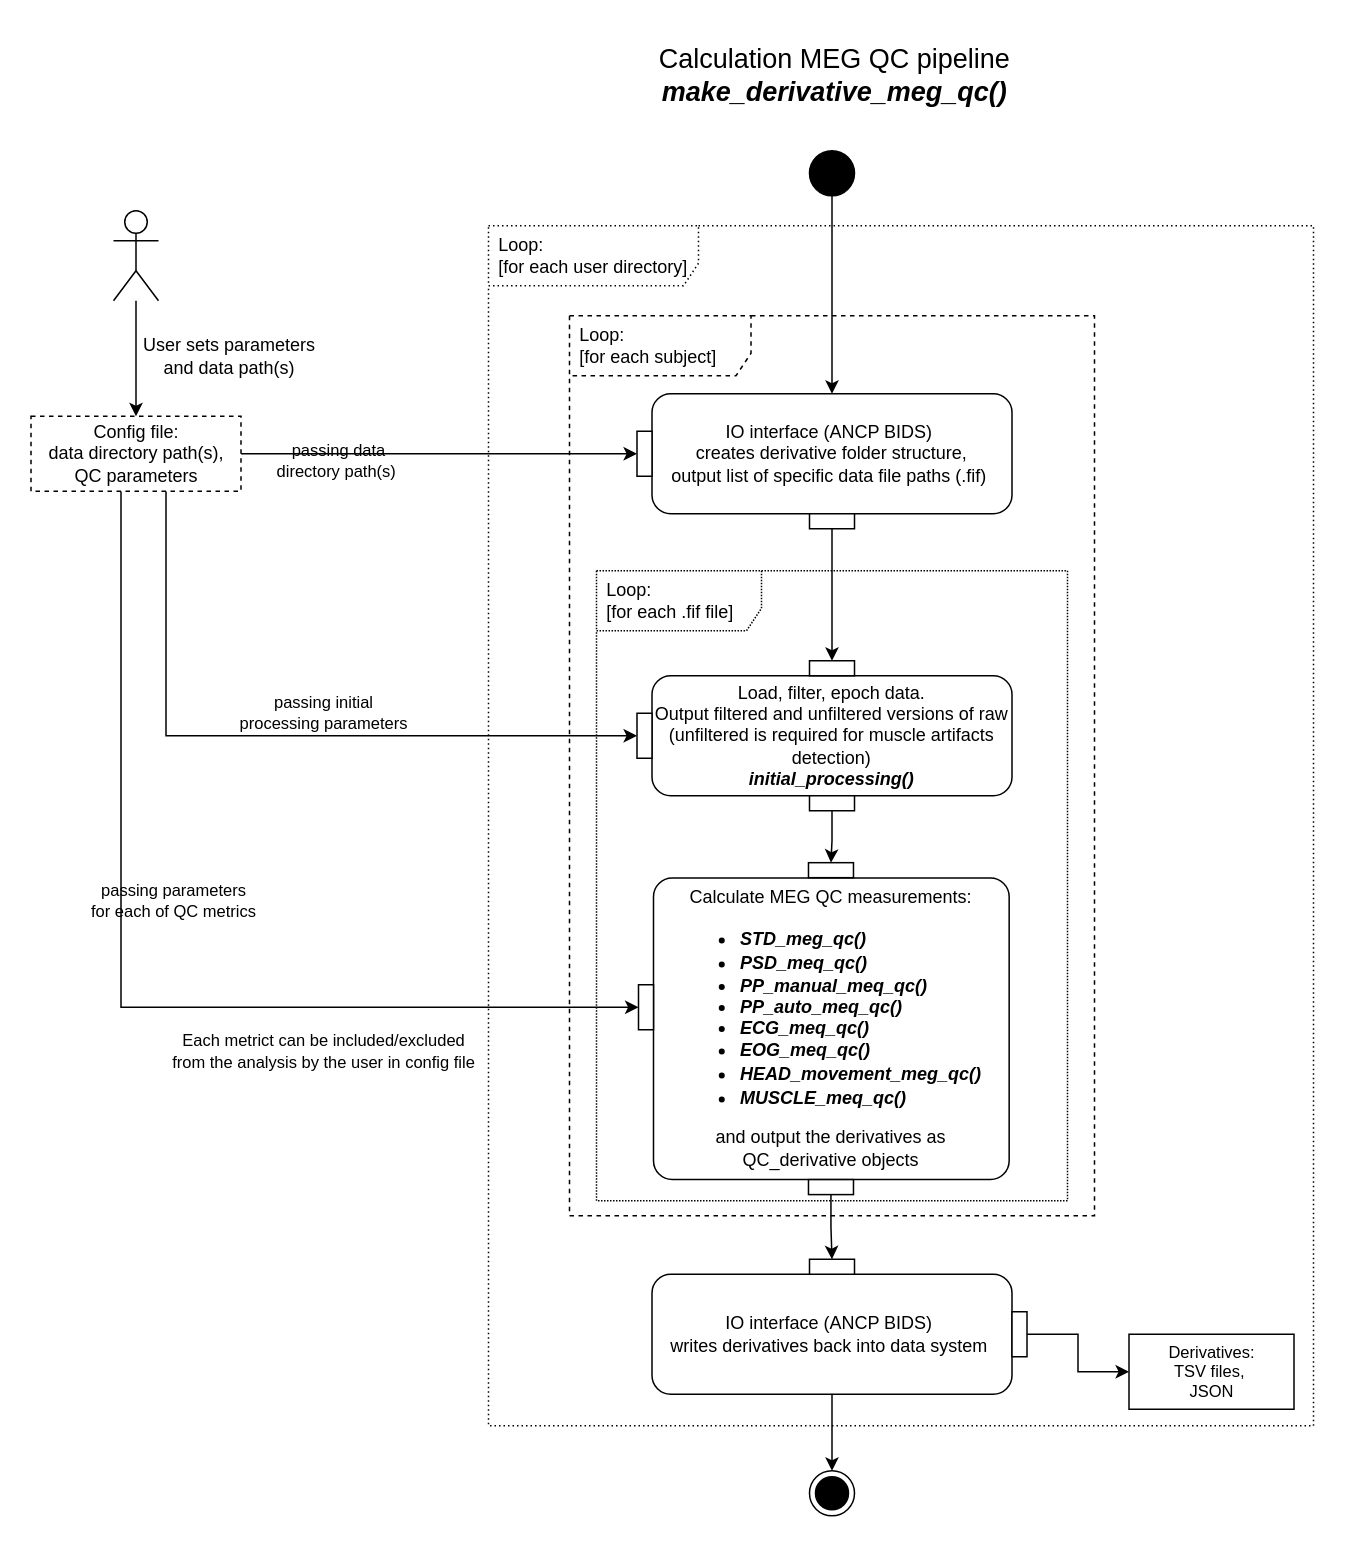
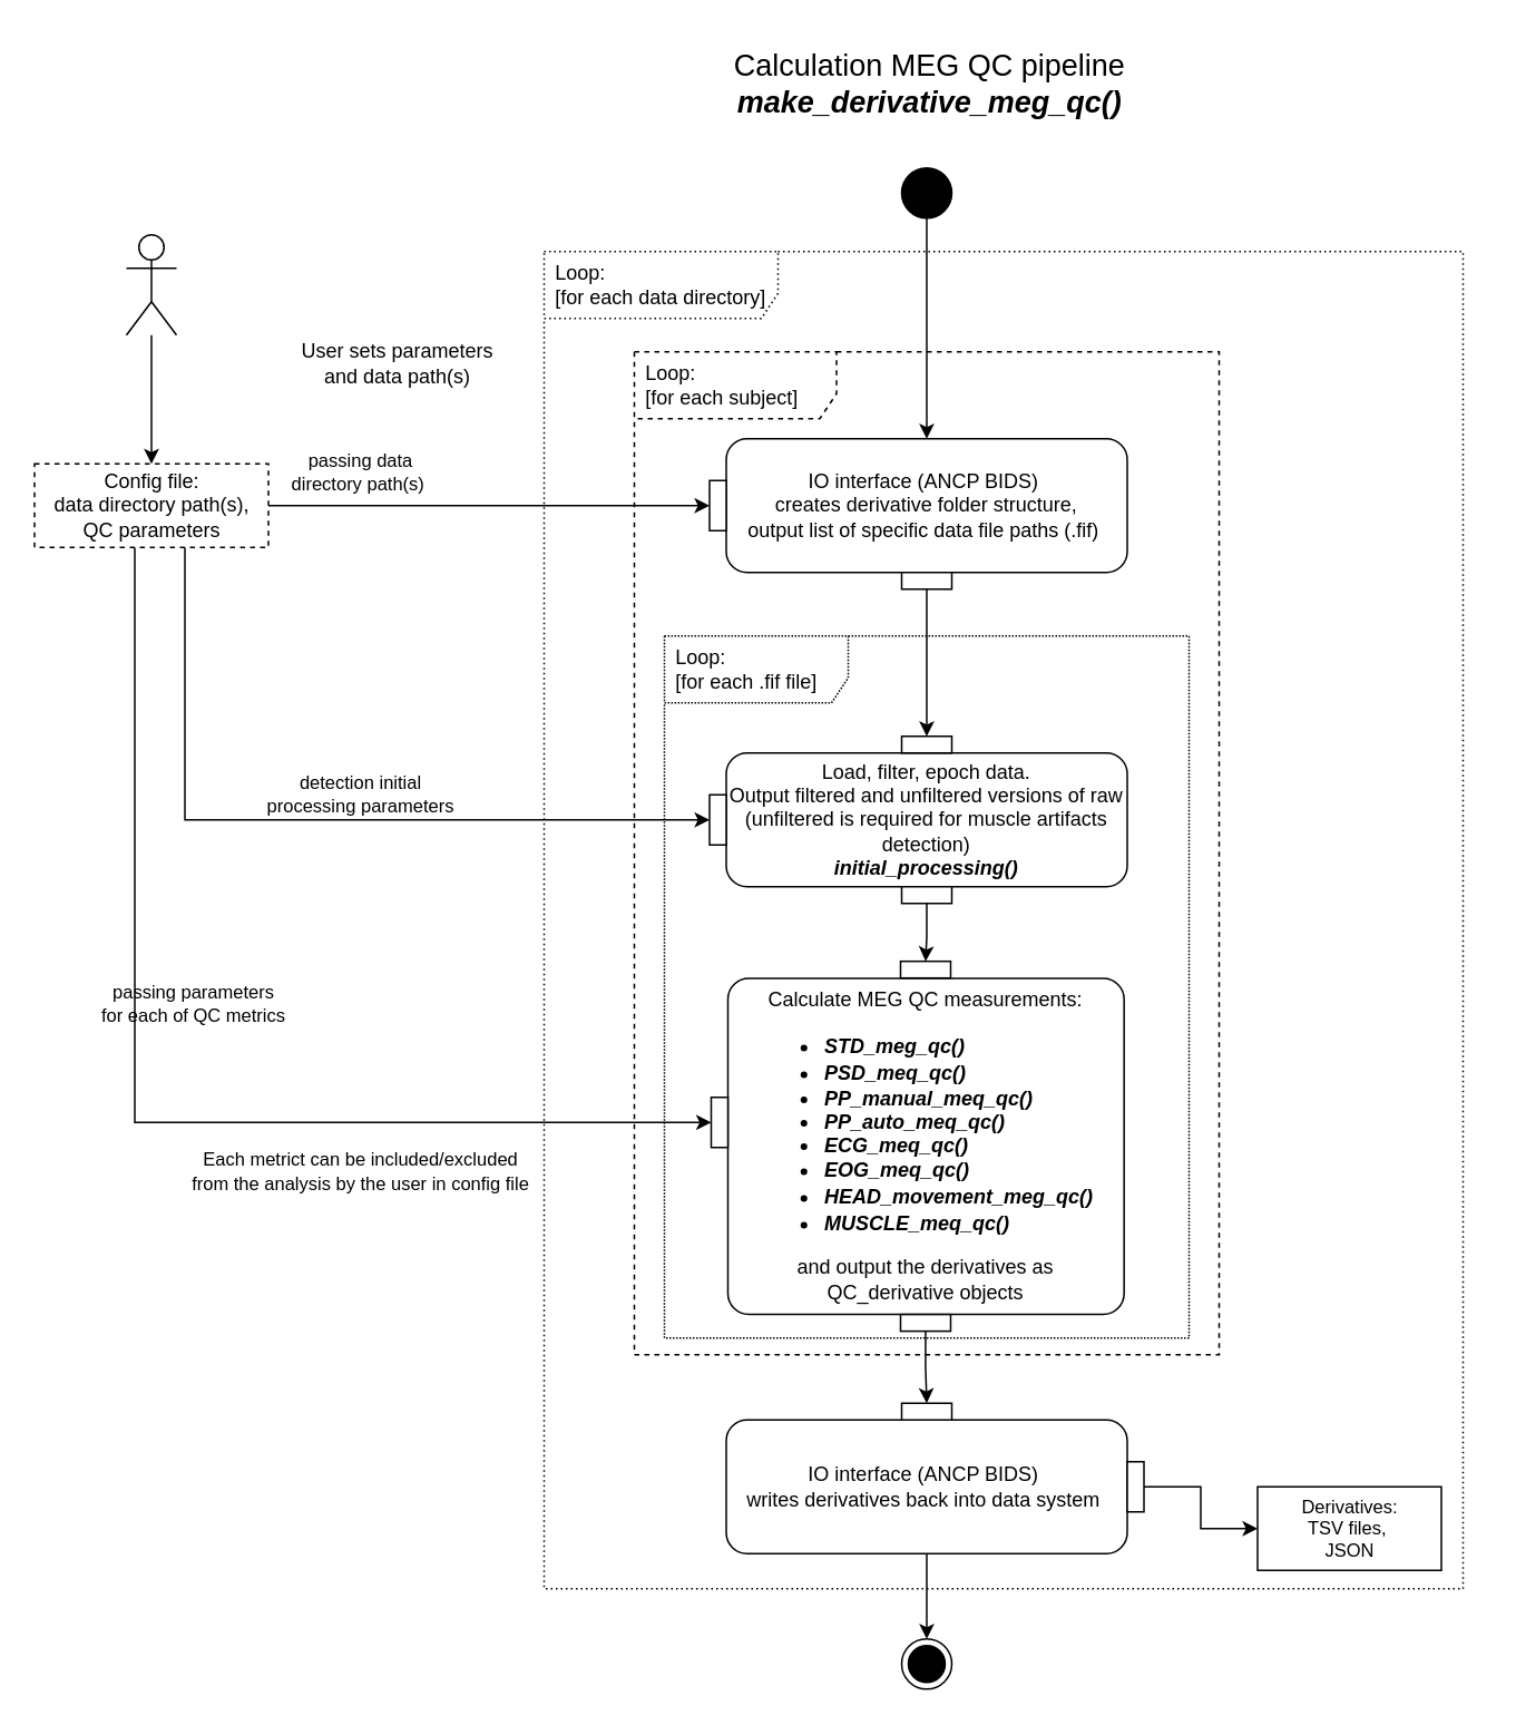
- <mxCell id="26" value="Loop:&lt;br&gt;[for each user directory]" style="shape=umlFrame;whiteSpace=wrap;html=1;width=140;height=40;boundedLbl=1;verticalAlign=middle;align=left;spacingLeft=5;dashed=1;dashPattern=1 2;" parent="22" vertex="1"><mxGeometry x="-110" y="-400" width="550" height="800" as="geometry" /></mxCell>
+ <mxCell id="26" value="Loop:&lt;br&gt;[for each data directory]" style="shape=umlFrame;whiteSpace=wrap;html=1;width=140;height=40;boundedLbl=1;verticalAlign=middle;align=left;spacingLeft=5;dashed=1;dashPattern=1 2;" parent="22" vertex="1"><mxGeometry x="-110" y="-400" width="550" height="800" as="geometry" /></mxCell>
- <mxCell id="10" value="User sets parameters &lt;br&gt;and data path(s)" style="text;html=1;align=center;verticalAlign=middle;resizable=0;points=[];autosize=1;strokeColor=none;fillColor=none;" parent="1" vertex="1"><mxGeometry x="82" y="217" width="140" height="40" as="geometry" /></mxCell>
+ <mxCell id="10" value="User sets parameters &lt;br&gt;and data path(s)" style="text;html=1;align=center;verticalAlign=middle;resizable=0;points=[];autosize=1;strokeColor=none;fillColor=none;" parent="1" vertex="1"><mxGeometry x="167" y="197" width="140" height="40" as="geometry" /></mxCell>
- <mxCell id="35" value="passing data &lt;br&gt;directory path(s)&amp;nbsp;" style="text;html=1;align=center;verticalAlign=middle;resizable=0;points=[];autosize=1;strokeColor=none;fillColor=none;fontSize=11;" parent="1" vertex="1"><mxGeometry x="170" y="287" width="110" height="40" as="geometry" /></mxCell>
+ <mxCell id="35" value="passing data &lt;br&gt;directory path(s)&amp;nbsp;" style="text;html=1;align=center;verticalAlign=middle;resizable=0;points=[];autosize=1;strokeColor=none;fillColor=none;fontSize=11;" parent="1" vertex="1"><mxGeometry x="160" y="262" width="110" height="40" as="geometry" /></mxCell>
- <mxCell id="36" value="passing initial &lt;br&gt;processing parameters" style="text;html=1;align=center;verticalAlign=middle;resizable=0;points=[];autosize=1;strokeColor=none;fillColor=none;fontSize=11;" parent="1" vertex="1"><mxGeometry x="145" y="455" width="140" height="40" as="geometry" /></mxCell>
+ <mxCell id="36" value="detection initial &lt;br&gt;processing parameters" style="text;html=1;align=center;verticalAlign=middle;resizable=0;points=[];autosize=1;strokeColor=none;fillColor=none;fontSize=11;" parent="1" vertex="1"><mxGeometry x="145" y="455" width="140" height="40" as="geometry" /></mxCell>
